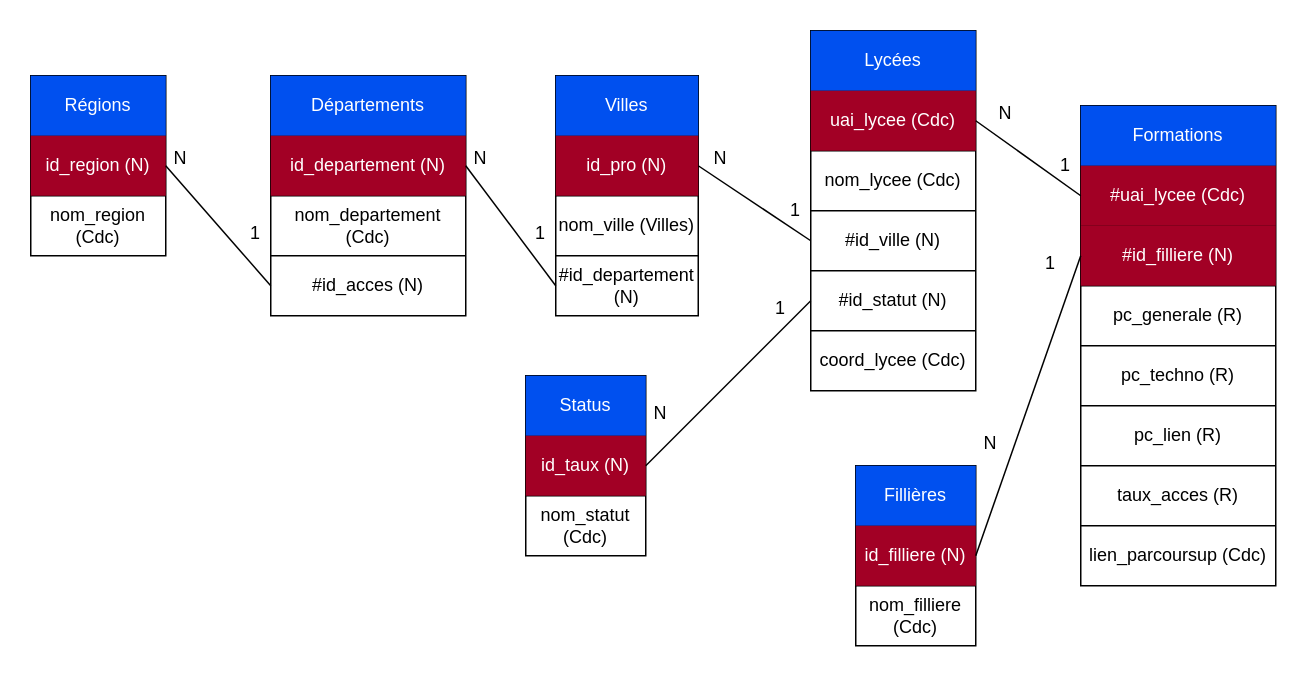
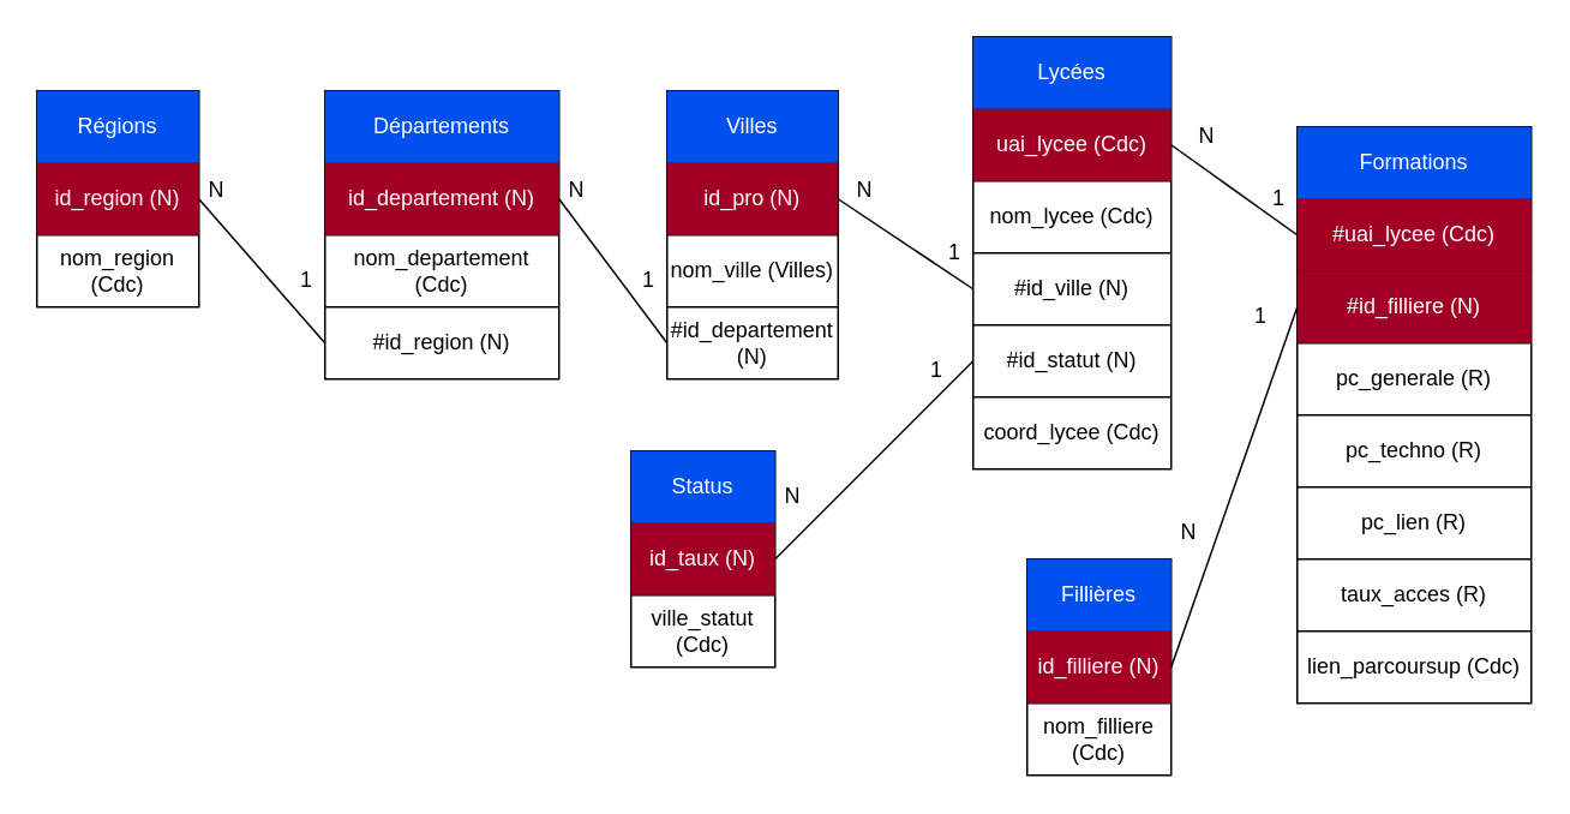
- <mxCell id="17" value="#id_acces (N)" style="shape=partialRectangle;html=1;whiteSpace=wrap;connectable=0;overflow=hidden;fillColor=none;top=0;left=0;bottom=0;right=0;pointerEvents=1;" parent="16" vertex="1"><mxGeometry width="130" height="40" as="geometry"><mxRectangle width="130" height="40" as="alternateBounds" /></mxGeometry></mxCell>
+ <mxCell id="17" value="#id_region (N)" style="shape=partialRectangle;html=1;whiteSpace=wrap;connectable=0;overflow=hidden;fillColor=none;top=0;left=0;bottom=0;right=0;pointerEvents=1;" parent="16" vertex="1"><mxGeometry width="130" height="40" as="geometry"><mxRectangle width="130" height="40" as="alternateBounds" /></mxGeometry></mxCell>
- <mxCell id="70" value="nom_statut (Cdc)" style="shape=partialRectangle;html=1;whiteSpace=wrap;connectable=0;overflow=hidden;fillColor=none;top=0;left=0;bottom=0;right=0;pointerEvents=1;" parent="69" vertex="1"><mxGeometry width="80" height="40" as="geometry"><mxRectangle width="80" height="40" as="alternateBounds" /></mxGeometry></mxCell>
+ <mxCell id="70" value="ville_statut (Cdc)" style="shape=partialRectangle;html=1;whiteSpace=wrap;connectable=0;overflow=hidden;fillColor=none;top=0;left=0;bottom=0;right=0;pointerEvents=1;" parent="69" vertex="1"><mxGeometry width="80" height="40" as="geometry"><mxRectangle width="80" height="40" as="alternateBounds" /></mxGeometry></mxCell>
